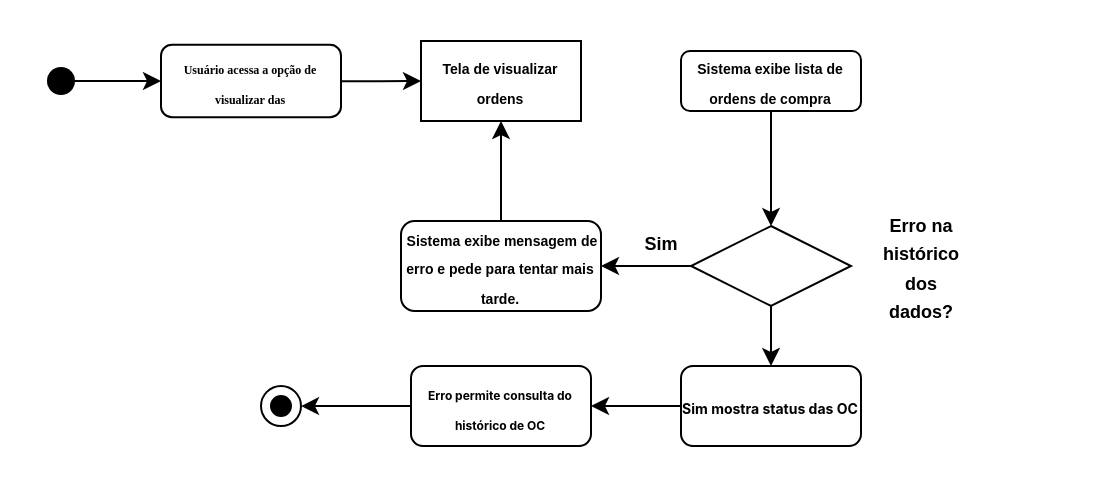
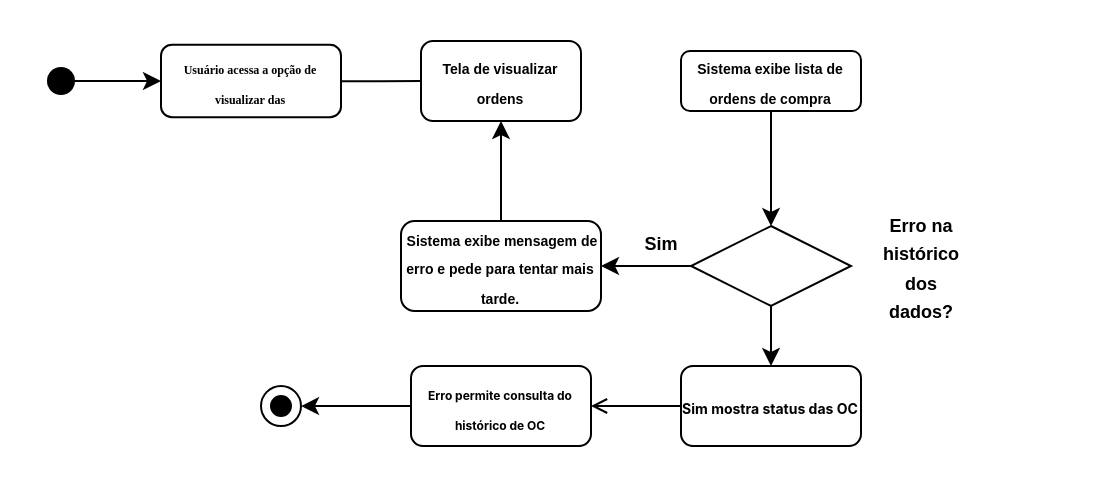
- <mxCell id="4" style="edgeStyle=orthogonalEdgeStyle;rounded=0;orthogonalLoop=1;jettySize=auto;html=1;entryX=0;entryY=0.5;entryDx=0;entryDy=0;" edge="1" parent="1" source="5" target="6"><mxGeometry relative="1" as="geometry" /></mxCell>
+ <mxCell id="4" style="edgeStyle=orthogonalEdgeStyle;rounded=0;orthogonalLoop=1;jettySize=auto;html=1;entryX=0;entryY=0.5;entryDx=0;entryDy=0;endArrow=none;" edge="1" parent="1" source="5" target="6"><mxGeometry relative="1" as="geometry" /></mxCell>
- <mxCell id="6" value="&lt;div style=&quot;&quot;&gt;&lt;span style=&quot;font-size: 7px;&quot;&gt;&lt;b&gt;Tela de visualizar ordens&lt;/b&gt;&lt;/span&gt;&lt;br&gt;&lt;/div&gt;" style="whiteSpace=wrap;html=1;rounded=0;" vertex="1" parent="1"><mxGeometry x="210" y="20" width="80" height="40" as="geometry" /></mxCell>
+ <mxCell id="6" value="&lt;div style=&quot;&quot;&gt;&lt;span style=&quot;font-size: 7px;&quot;&gt;&lt;b&gt;Tela de visualizar ordens&lt;/b&gt;&lt;/span&gt;&lt;br&gt;&lt;/div&gt;" style="rounded=1;whiteSpace=wrap;html=1;" vertex="1" parent="1"><mxGeometry x="210" y="20" width="80" height="40" as="geometry" /></mxCell>
- <mxCell id="15" style="edgeStyle=orthogonalEdgeStyle;rounded=0;orthogonalLoop=1;jettySize=auto;html=1;" edge="1" parent="1" source="16" target="18"><mxGeometry relative="1" as="geometry" /></mxCell>
+ <mxCell id="15" style="edgeStyle=orthogonalEdgeStyle;rounded=0;orthogonalLoop=1;jettySize=auto;html=1;endArrow=open;" edge="1" parent="1" source="16" target="18"><mxGeometry relative="1" as="geometry" /></mxCell>
